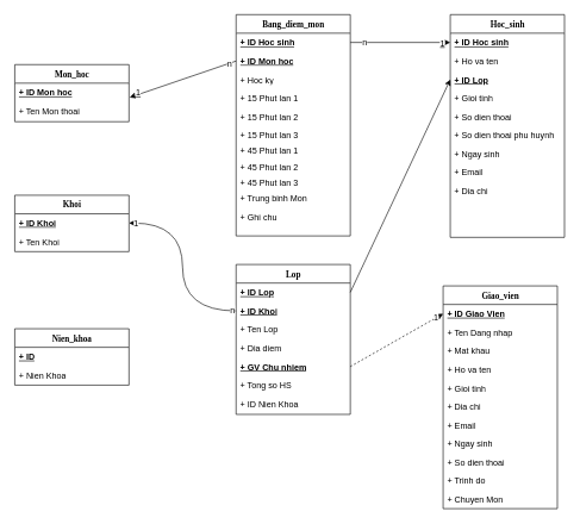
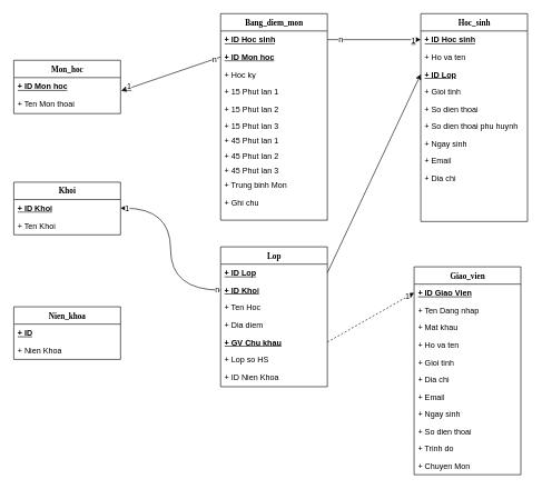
- <mxCell id="27" value="+ Ten Lop" style="text;html=1;strokeColor=none;fillColor=none;align=left;verticalAlign=top;spacingLeft=4;spacingRight=4;whiteSpace=wrap;overflow=hidden;rotatable=0;points=[[0,0.5],[1,0.5]];portConstraint=eastwest;fontStyle=0" parent="24" vertex="1"><mxGeometry y="78" width="160" height="26" as="geometry" /></mxCell>
+ <mxCell id="27" value="+ Ten Hoc" style="text;html=1;strokeColor=none;fillColor=none;align=left;verticalAlign=top;spacingLeft=4;spacingRight=4;whiteSpace=wrap;overflow=hidden;rotatable=0;points=[[0,0.5],[1,0.5]];portConstraint=eastwest;fontStyle=0" parent="24" vertex="1"><mxGeometry y="78" width="160" height="26" as="geometry" /></mxCell>
- <mxCell id="29" value="+ GV Chu nhiem" style="text;html=1;strokeColor=none;fillColor=none;align=left;verticalAlign=top;spacingLeft=4;spacingRight=4;whiteSpace=wrap;overflow=hidden;rotatable=0;points=[[0,0.5],[1,0.5]];portConstraint=eastwest;fontStyle=5" parent="24" vertex="1"><mxGeometry y="130" width="160" height="26" as="geometry" /></mxCell>
+ <mxCell id="29" value="+ GV Chu khau" style="text;html=1;strokeColor=none;fillColor=none;align=left;verticalAlign=top;spacingLeft=4;spacingRight=4;whiteSpace=wrap;overflow=hidden;rotatable=0;points=[[0,0.5],[1,0.5]];portConstraint=eastwest;fontStyle=5" parent="24" vertex="1"><mxGeometry y="130" width="160" height="26" as="geometry" /></mxCell>
- <mxCell id="30" value="+ Tong so HS&lt;br&gt;" style="text;html=1;strokeColor=none;fillColor=none;align=left;verticalAlign=top;spacingLeft=4;spacingRight=4;whiteSpace=wrap;overflow=hidden;rotatable=0;points=[[0,0.5],[1,0.5]];portConstraint=eastwest;" parent="24" vertex="1"><mxGeometry y="156" width="160" height="26" as="geometry" /></mxCell>
+ <mxCell id="30" value="+ Lop so HS&lt;br&gt;" style="text;html=1;strokeColor=none;fillColor=none;align=left;verticalAlign=top;spacingLeft=4;spacingRight=4;whiteSpace=wrap;overflow=hidden;rotatable=0;points=[[0,0.5],[1,0.5]];portConstraint=eastwest;" parent="24" vertex="1"><mxGeometry y="156" width="160" height="26" as="geometry" /></mxCell>
